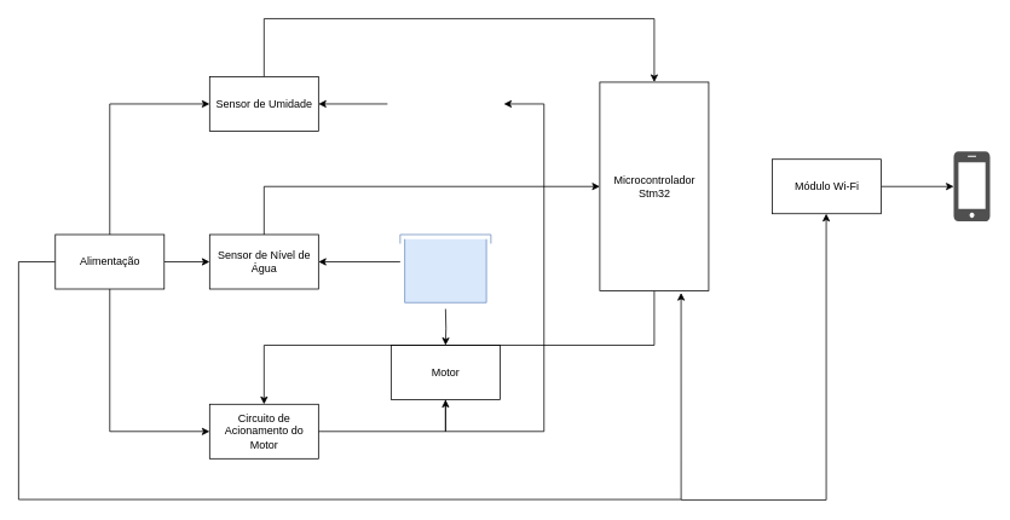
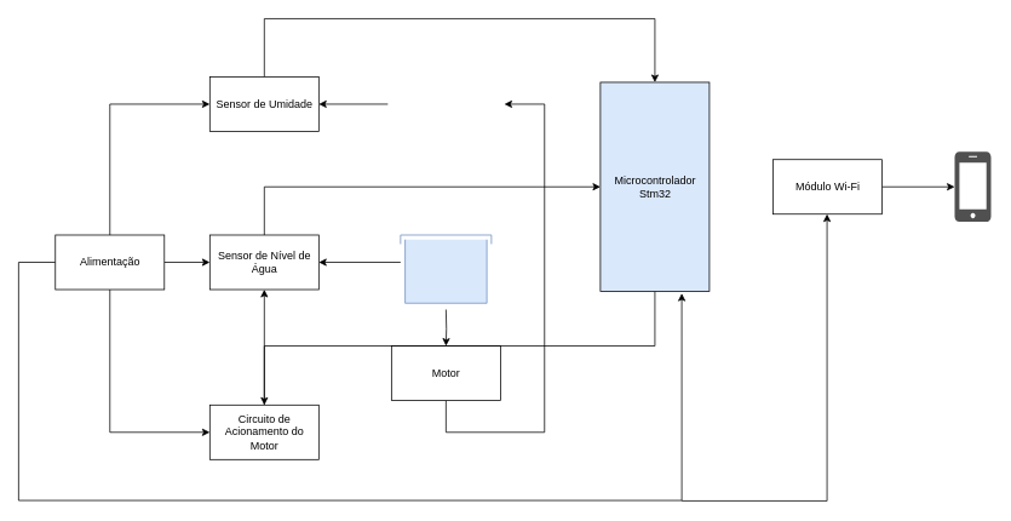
- <mxCell id="12" value="Microcontrolador&lt;br&gt;Stm32&lt;br&gt;" style="rounded=0;whiteSpace=wrap;html=1;" vertex="1" parent="1"><mxGeometry x="660.5" y="90" width="120" height="230" as="geometry" /></mxCell>
+ <mxCell id="12" value="Microcontrolador&lt;br&gt;Stm32&lt;br&gt;" style="rounded=0;whiteSpace=wrap;html=1;fillColor=#dae8fc;" vertex="1" parent="1"><mxGeometry x="660.5" y="90" width="120" height="230" as="geometry" /></mxCell>
- <mxCell id="9" value="" style="edgeStyle=orthogonalEdgeStyle;rounded=0;orthogonalLoop=1;jettySize=auto;html=1;fontColor=#007FFF;" edge="1" parent="1" source="11" target="8"><mxGeometry relative="1" as="geometry" /></mxCell>
+ <mxCell id="9" value="" style="edgeStyle=orthogonalEdgeStyle;rounded=0;orthogonalLoop=1;jettySize=auto;html=1;fontColor=#007FFF;" edge="1" parent="1" source="11" target="5"><mxGeometry relative="1" as="geometry" /></mxCell>
